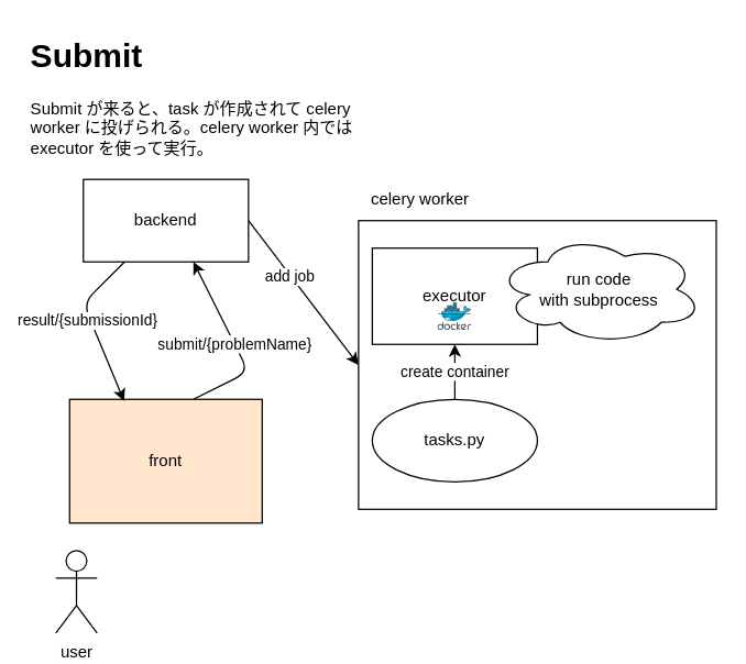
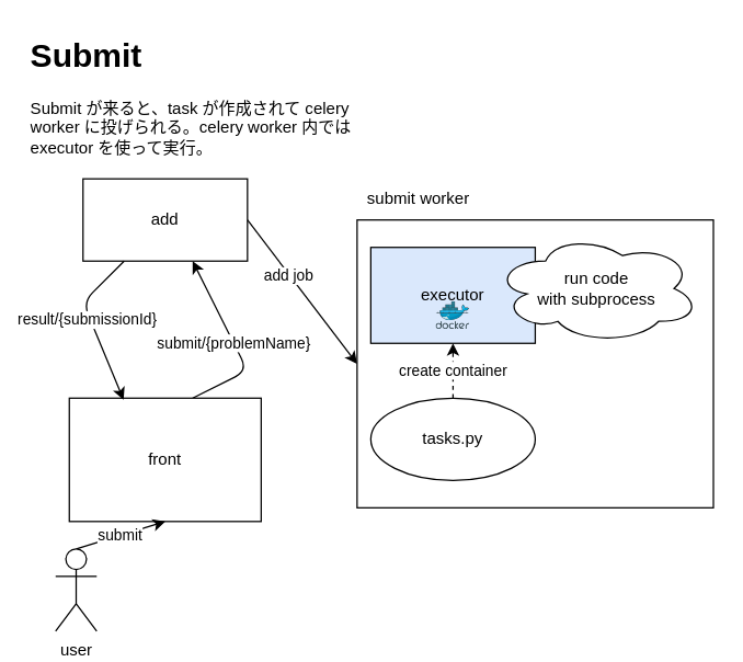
- <mxCell id="13" value="celery worker" style="text;html=1;align=center;verticalAlign=middle;whiteSpace=wrap;rounded=0;" parent="1" vertex="1"><mxGeometry x="250" y="130" width="110" height="30" as="geometry" /></mxCell>
+ <mxCell id="13" value="submit worker" style="text;html=1;align=center;verticalAlign=middle;whiteSpace=wrap;rounded=0;" parent="1" vertex="1"><mxGeometry x="250" y="130" width="110" height="30" as="geometry" /></mxCell>
- <mxCell id="8" value="backend" style="rounded=0;whiteSpace=wrap;html=1;" parent="1" vertex="1"><mxGeometry x="60" y="130" width="120" height="60" as="geometry" /></mxCell>
+ <mxCell id="8" value="add" style="rounded=0;whiteSpace=wrap;html=1;" parent="1" vertex="1"><mxGeometry x="60" y="130" width="120" height="60" as="geometry" /></mxCell>
- <mxCell id="10" value="executor" style="rounded=0;whiteSpace=wrap;html=1;" parent="1" vertex="1"><mxGeometry x="270" y="180" width="120" height="70" as="geometry" /></mxCell>
+ <mxCell id="10" value="executor" style="rounded=0;whiteSpace=wrap;html=1;fillColor=#dae8fc;" parent="1" vertex="1"><mxGeometry x="270" y="180" width="120" height="70" as="geometry" /></mxCell>
- <mxCell id="11" value="create container" style="edgeStyle=none;html=1;exitX=0.5;exitY=0;exitDx=0;exitDy=0;entryX=0.5;entryY=1;entryDx=0;entryDy=0;" parent="1" source="12" target="10" edge="1"><mxGeometry relative="1" as="geometry" /></mxCell>
+ <mxCell id="11" value="create container" style="edgeStyle=none;html=1;exitX=0.5;exitY=0;exitDx=0;exitDy=0;entryX=0.5;entryY=1;entryDx=0;entryDy=0;dashed=1;" parent="1" source="12" target="10" edge="1"><mxGeometry relative="1" as="geometry" /></mxCell>
- <mxCell id="3" value="front" style="rounded=0;whiteSpace=wrap;html=1;fillColor=#ffe6cc;" parent="1" vertex="1"><mxGeometry x="50" y="290" width="140" height="90" as="geometry" /></mxCell>
+ <mxCell id="3" value="front" style="rounded=0;whiteSpace=wrap;html=1;" parent="1" vertex="1"><mxGeometry x="50" y="290" width="140" height="90" as="geometry" /></mxCell>
+ <mxCell id="4" value="submit" style="edgeStyle=none;html=1;exitX=0.5;exitY=0;exitDx=0;exitDy=0;exitPerimeter=0;entryX=0.5;entryY=1;entryDx=0;entryDy=0;" parent="1" source="5" target="3" edge="1"><mxGeometry relative="1" as="geometry" /></mxCell>
